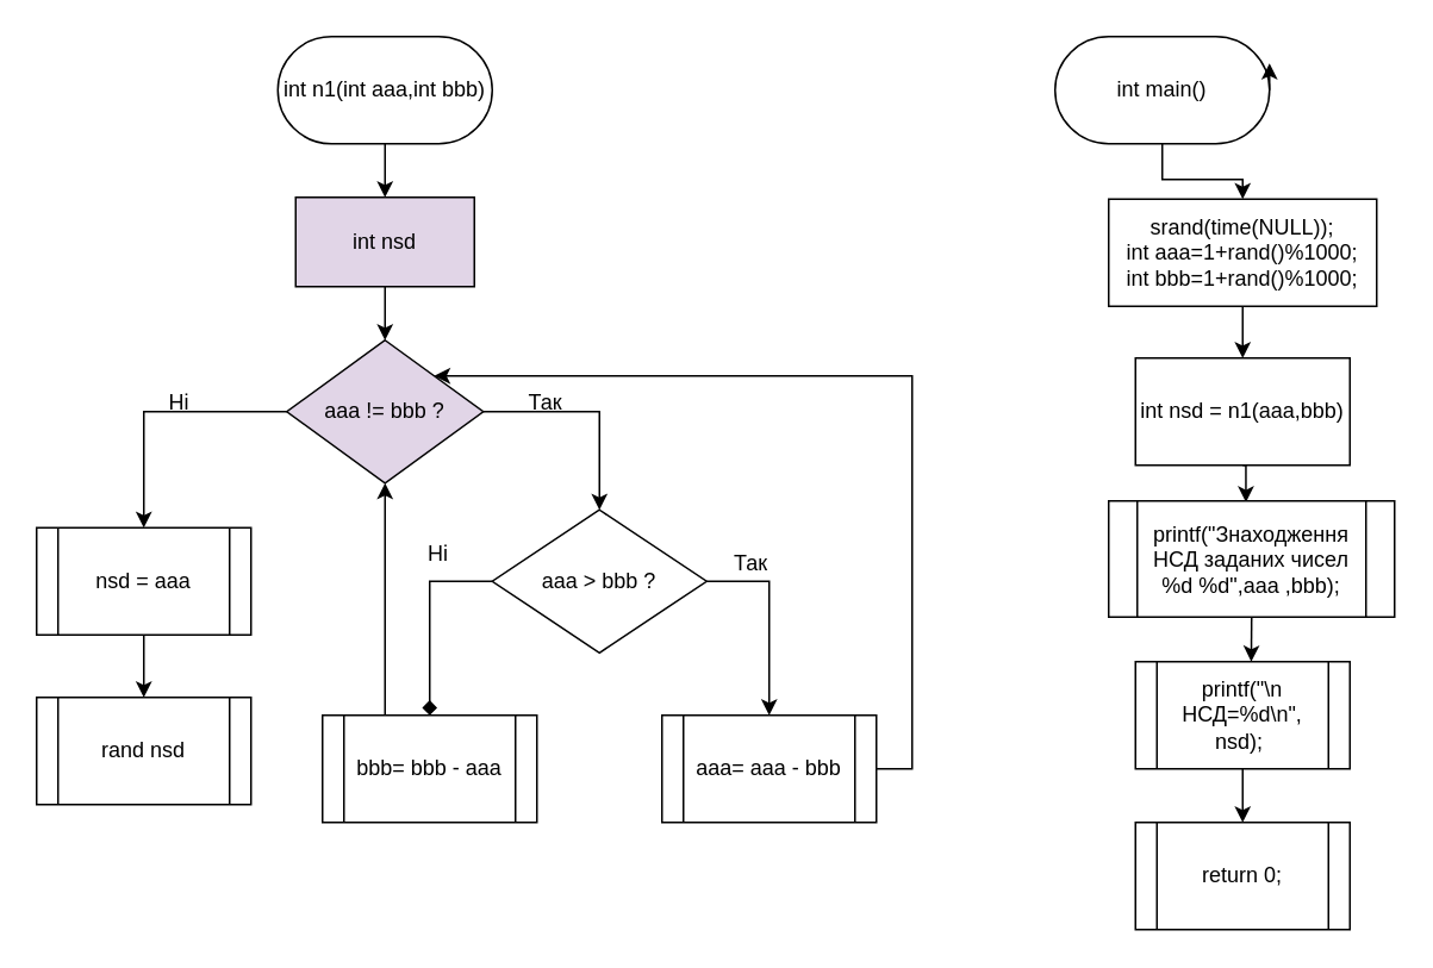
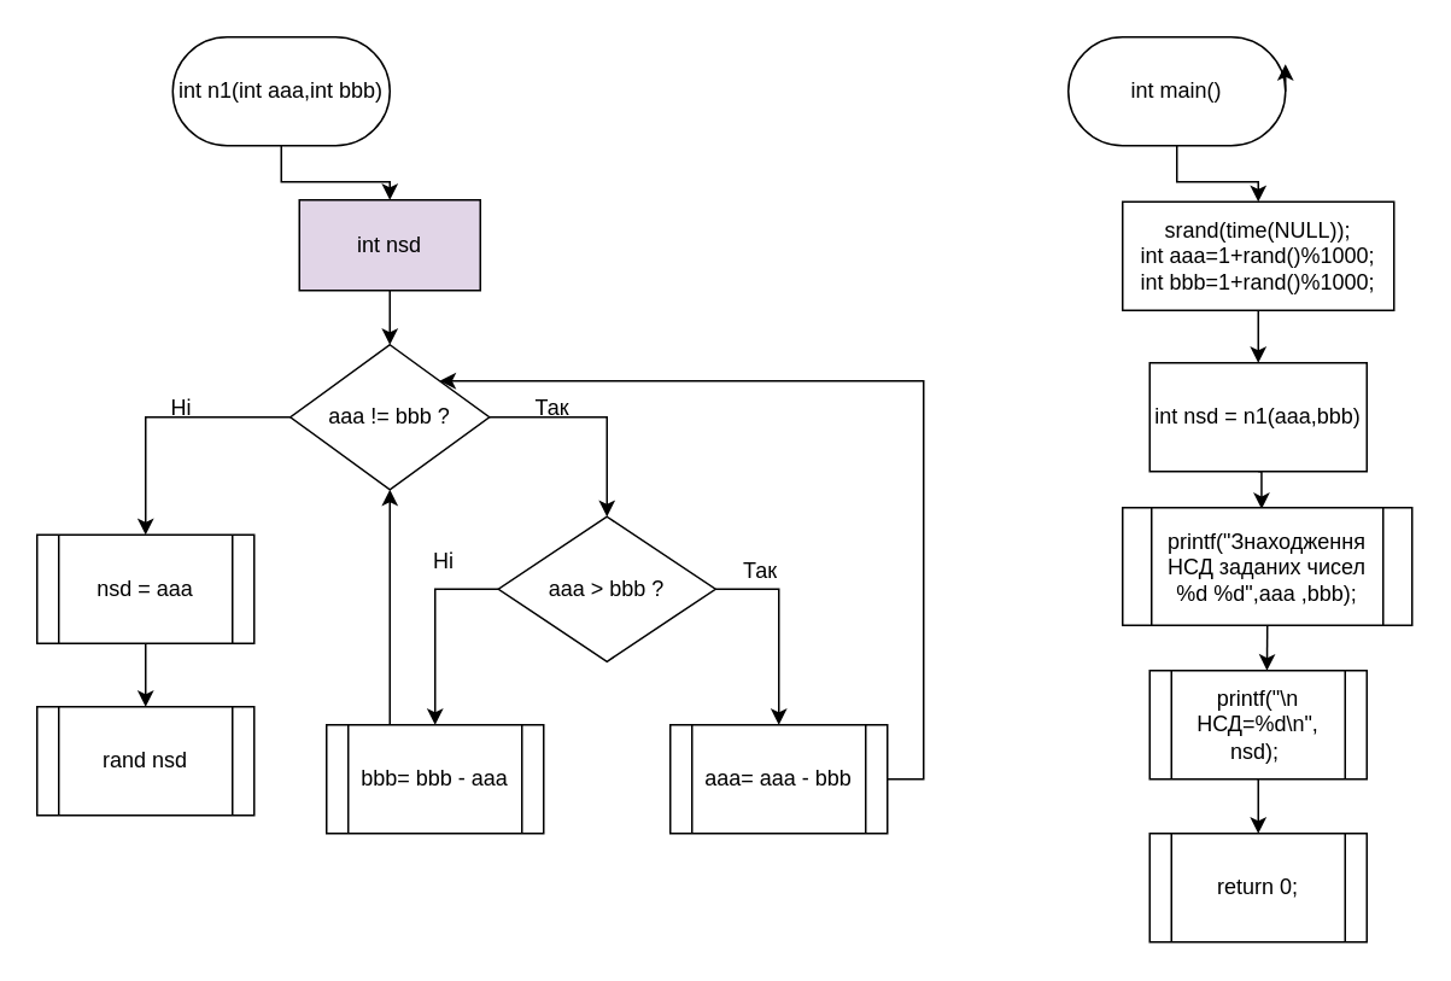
- <mxCell id="3" value="int n1(int aaa,int bbb)" style="rounded=1;whiteSpace=wrap;html=1;arcSize=50;" vertex="1" parent="1"><mxGeometry x="155" y="20" width="120" height="60" as="geometry" /></mxCell>
+ <mxCell id="3" value="int n1(int aaa,int bbb)" style="rounded=1;whiteSpace=wrap;html=1;arcSize=50;" vertex="1" parent="1"><mxGeometry x="95" y="20" width="120" height="60" as="geometry" /></mxCell>
- <mxCell id="8" value="aaa != bbb ?" style="rhombus;whiteSpace=wrap;html=1;fillColor=#e1d5e7;" vertex="1" parent="1"><mxGeometry x="160" y="190" width="110" height="80" as="geometry" /></mxCell>
+ <mxCell id="8" value="aaa != bbb ?" style="rhombus;whiteSpace=wrap;html=1;" vertex="1" parent="1"><mxGeometry x="160" y="190" width="110" height="80" as="geometry" /></mxCell>
- <mxCell id="10" style="edgeStyle=orthogonalEdgeStyle;rounded=0;orthogonalLoop=1;jettySize=auto;html=1;exitX=0;exitY=0.5;exitDx=0;exitDy=0;entryX=0.5;entryY=0;entryDx=0;entryDy=0;endArrow=diamond;" edge="1" parent="1" source="11" target="16"><mxGeometry relative="1" as="geometry" /></mxCell>
+ <mxCell id="10" style="edgeStyle=orthogonalEdgeStyle;rounded=0;orthogonalLoop=1;jettySize=auto;html=1;exitX=0;exitY=0.5;exitDx=0;exitDy=0;entryX=0.5;entryY=0;entryDx=0;entryDy=0;" edge="1" parent="1" source="11" target="16"><mxGeometry relative="1" as="geometry" /></mxCell>
